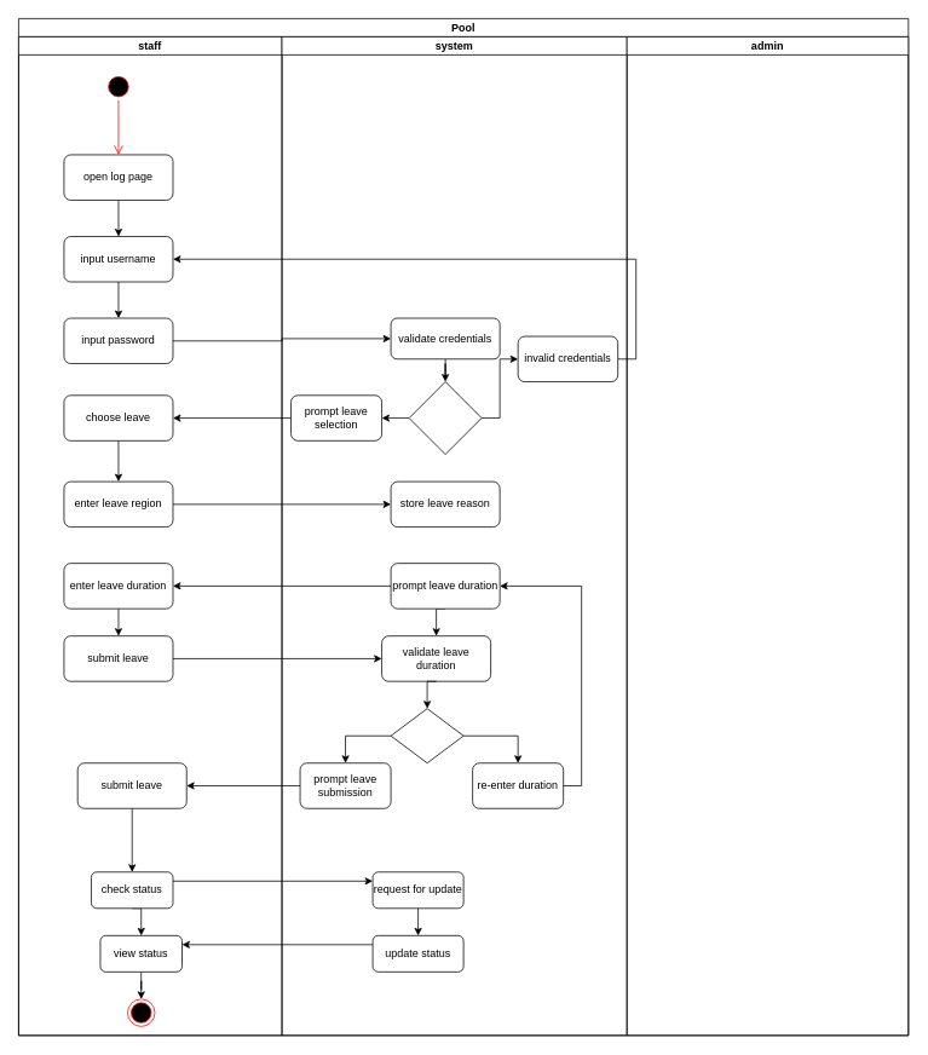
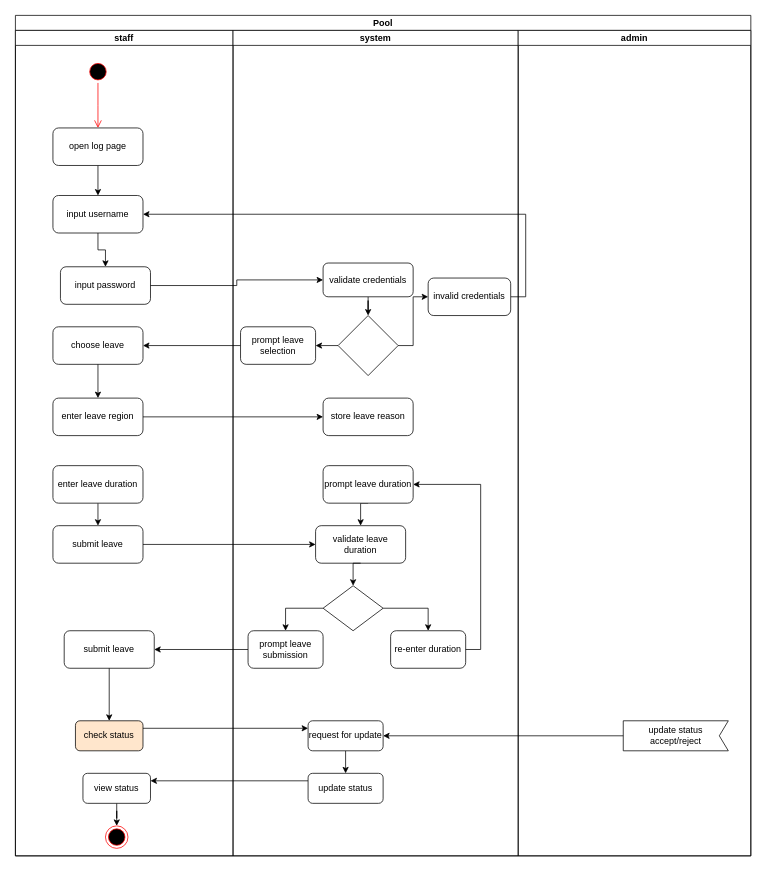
- <mxCell id="10" value="input password" style="rounded=1;whiteSpace=wrap;html=1;" vertex="1" parent="3"><mxGeometry x="50" y="310" width="120" height="50" as="geometry" /></mxCell>
+ <mxCell id="10" value="input password" style="rounded=1;whiteSpace=wrap;html=1;" vertex="1" parent="3"><mxGeometry x="60" y="315" width="120" height="50" as="geometry" /></mxCell>
- <mxCell id="27" style="edgeStyle=orthogonalEdgeStyle;rounded=0;orthogonalLoop=1;jettySize=auto;html=1;exitX=0;exitY=0.5;exitDx=0;exitDy=0;entryX=1;entryY=0.5;entryDx=0;entryDy=0;" edge="1" parent="2" source="41" target="13"><mxGeometry relative="1" as="geometry" /></mxCell>
- <mxCell id="19" value="check status" style="rounded=1;whiteSpace=wrap;html=1;" vertex="1" parent="3"><mxGeometry x="80" y="920" width="90" height="40" as="geometry" /></mxCell>
+ <mxCell id="19" value="check status" style="rounded=1;whiteSpace=wrap;html=1;fillColor=#ffe6cc;" vertex="1" parent="3"><mxGeometry x="80" y="920" width="90" height="40" as="geometry" /></mxCell>
+ <mxCell id="56" style="edgeStyle=orthogonalEdgeStyle;rounded=0;orthogonalLoop=1;jettySize=auto;html=1;exitX=1;exitY=0.5;exitDx=0;exitDy=0;exitPerimeter=0;entryX=1;entryY=0.5;entryDx=0;entryDy=0;" edge="1" parent="2" source="55" target="51"><mxGeometry relative="1" as="geometry" /></mxCell>
+ <mxCell id="55" value="update status accept/reject" style="shape=mxgraph.sysml.accEvent;flipH=1;whiteSpace=wrap;align=center;" vertex="1" parent="54"><mxGeometry x="140" y="920" width="140" height="40" as="geometry" /></mxCell>
- <mxCell id="18" style="edgeStyle=orthogonalEdgeStyle;rounded=0;orthogonalLoop=1;jettySize=auto;html=1;exitX=0.5;exitY=1;exitDx=0;exitDy=0;entryX=0.5;entryY=0;entryDx=0;entryDy=0;" edge="1" parent="3" source="19" target="21"><mxGeometry relative="1" as="geometry" /></mxCell>
